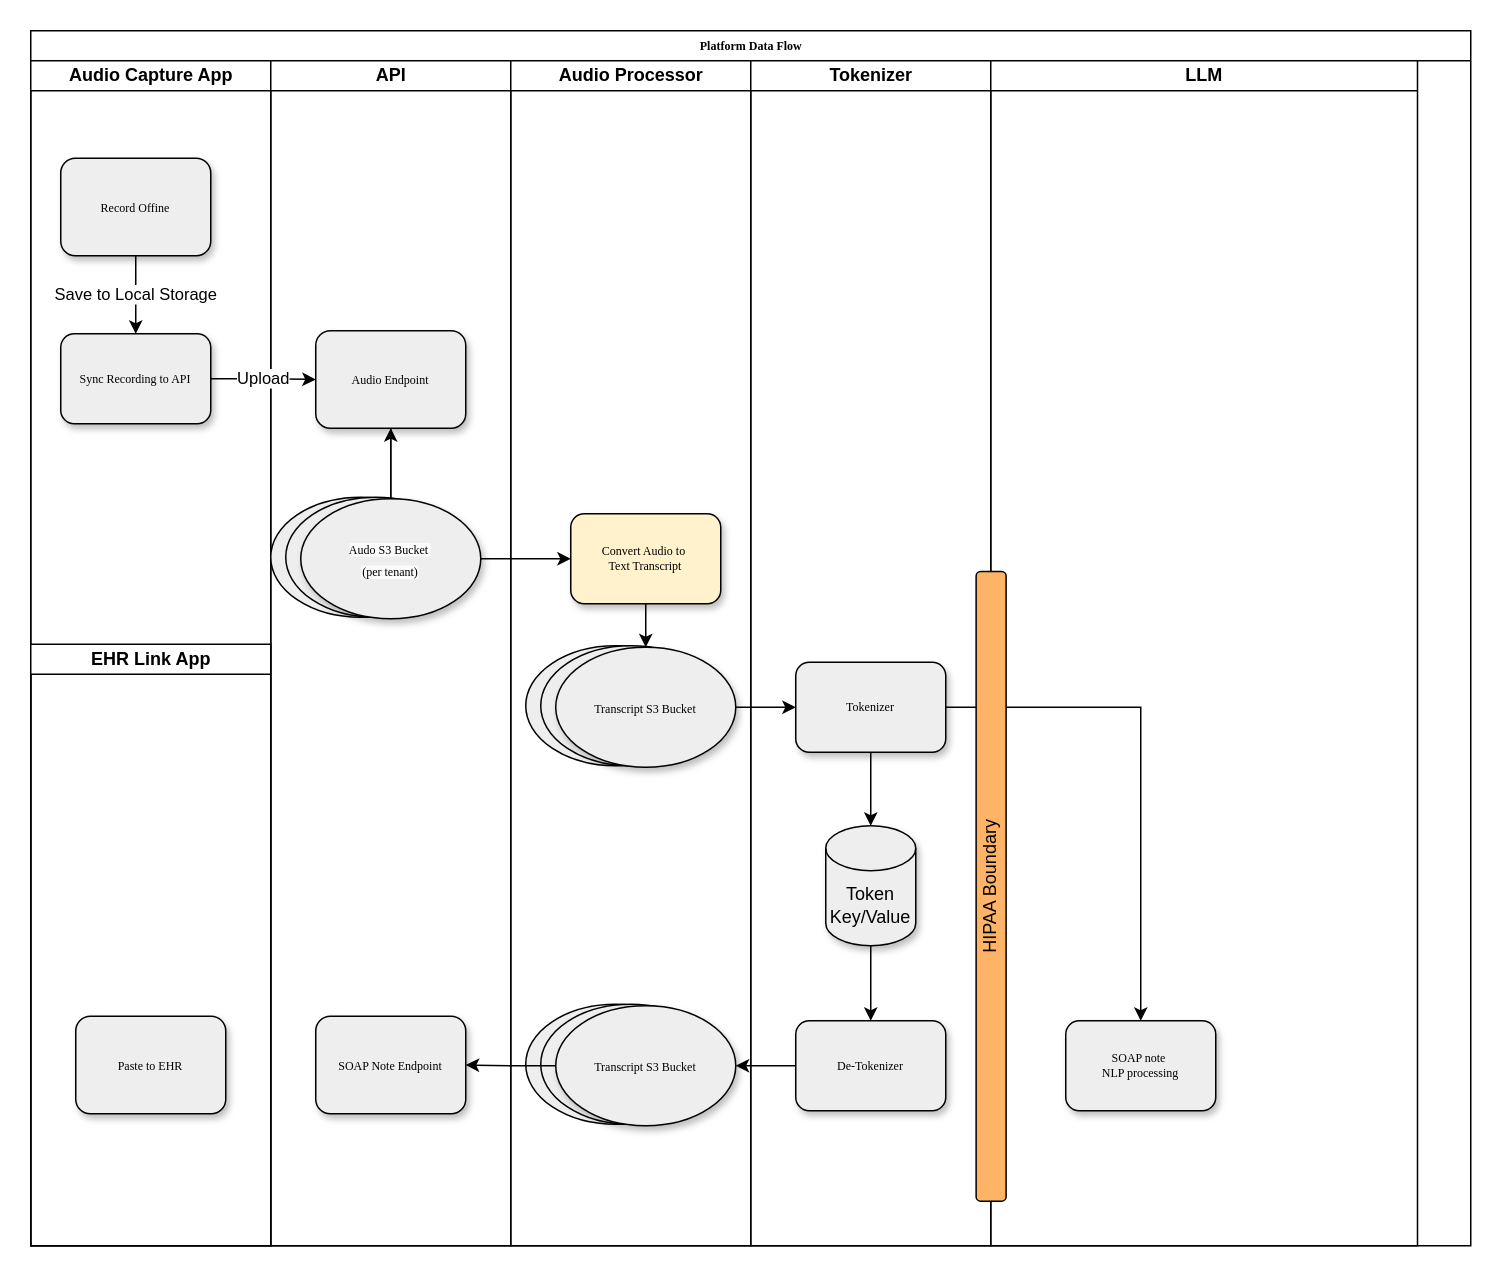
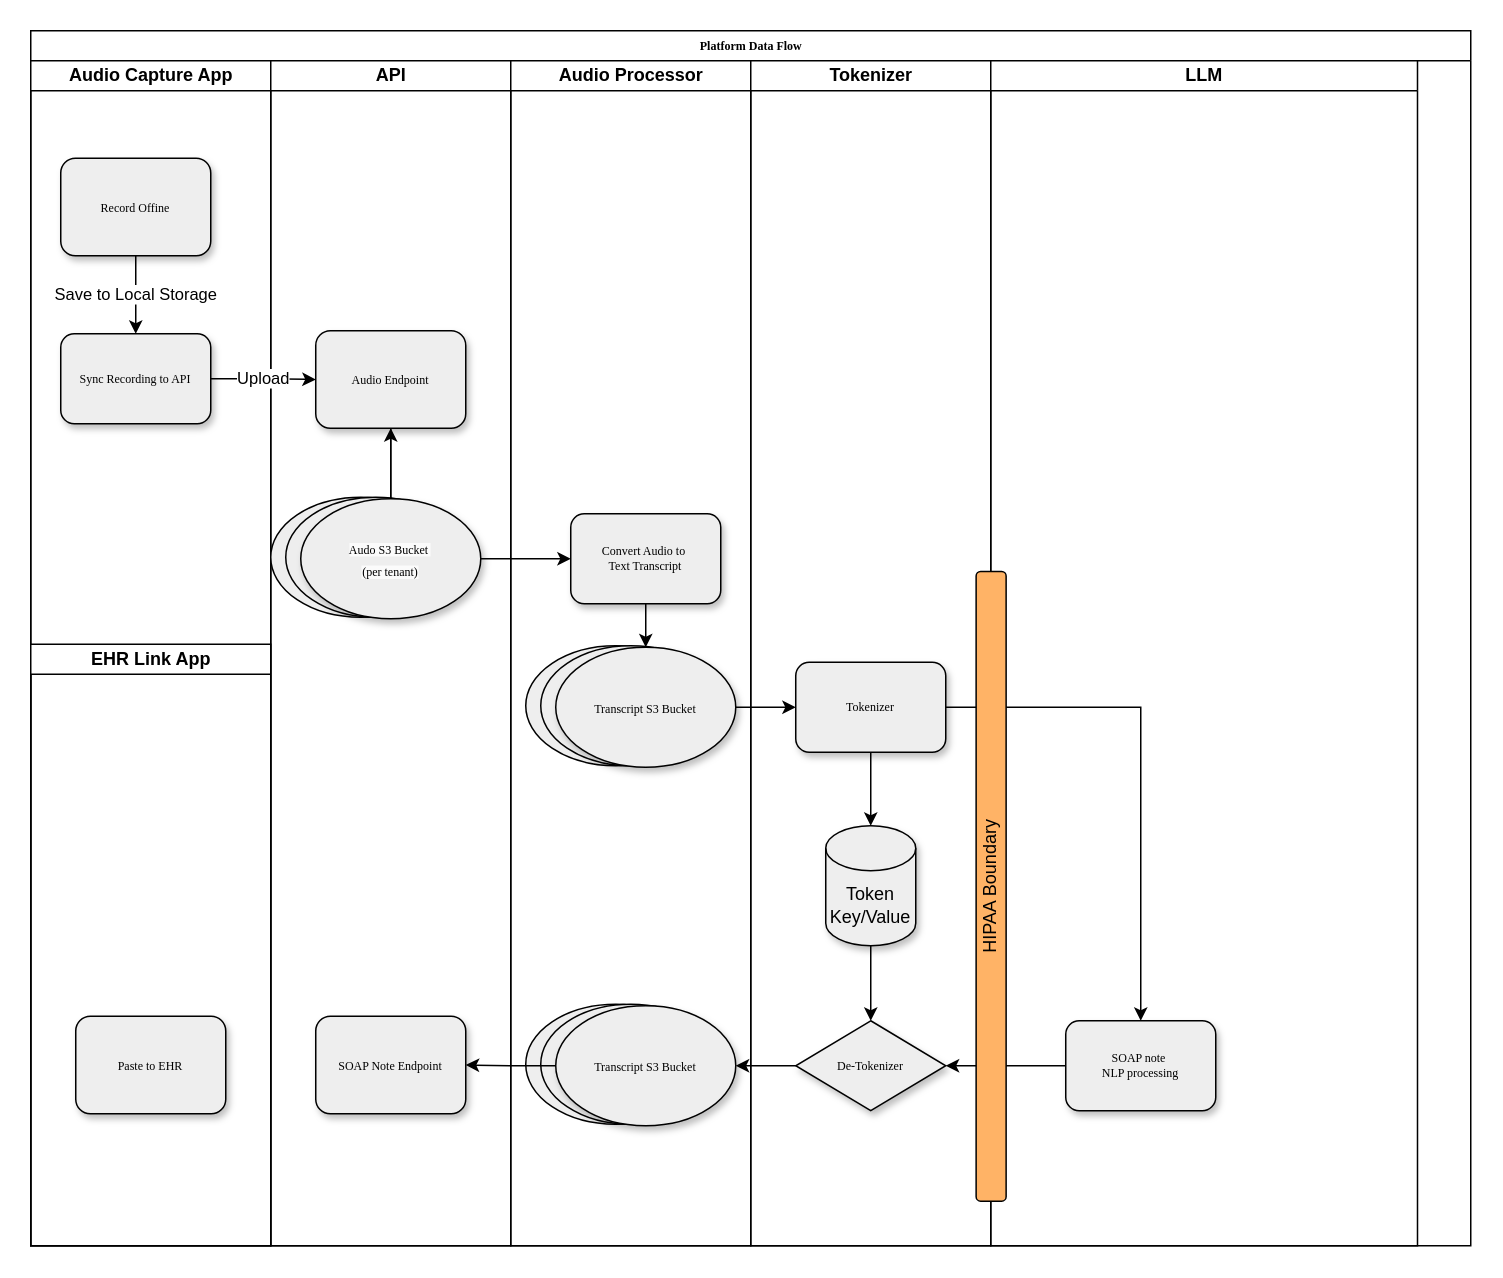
- <mxCell id="25" value="Convert Audio to&amp;nbsp;&lt;div&gt;Text Transcript&lt;/div&gt;" style="rounded=1;whiteSpace=wrap;html=1;shadow=1;labelBackgroundColor=none;strokeWidth=1;fontFamily=Verdana;fontSize=8;align=center;fillColor=#fff2cc;" parent="22" vertex="1"><mxGeometry x="40" y="302" width="100" height="60" as="geometry" /></mxCell>
+ <mxCell id="25" value="Convert Audio to&amp;nbsp;&lt;div&gt;Text Transcript&lt;/div&gt;" style="rounded=1;whiteSpace=wrap;html=1;shadow=1;labelBackgroundColor=none;strokeWidth=1;fontFamily=Verdana;fontSize=8;align=center;fillColor=#EEEEEE;" parent="22" vertex="1"><mxGeometry x="40" y="302" width="100" height="60" as="geometry" /></mxCell>
- <mxCell id="38" value="De-Tokenizer" style="rounded=1;whiteSpace=wrap;html=1;shadow=1;labelBackgroundColor=none;strokeWidth=1;fontFamily=Verdana;fontSize=8;align=center;fillColor=#EEEEEE;" vertex="1" parent="32"><mxGeometry x="30" y="640" width="100" height="60" as="geometry" /></mxCell>
+ <mxCell id="38" value="De-Tokenizer" style="rhombus;whiteSpace=wrap;html=1;shadow=1;labelBackgroundColor=none;strokeWidth=1;fontFamily=Verdana;fontSize=8;align=center;fillColor=#EEEEEE;" vertex="1" parent="32"><mxGeometry x="30" y="640" width="100" height="60" as="geometry" /></mxCell>
+ <mxCell id="3" value="" style="edgeStyle=orthogonalEdgeStyle;rounded=0;orthogonalLoop=1;jettySize=auto;html=1;" edge="1" parent="2" source="45" target="38"><mxGeometry relative="1" as="geometry" /></mxCell>
